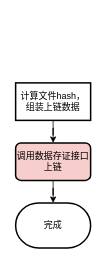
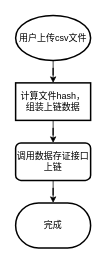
+ <mxCell id="3" value="用户上传csv文件" style="strokeWidth=2;html=1;shape=mxgraph.flowchart.start_1;whiteSpace=wrap;" vertex="1" parent="1"><mxGeometry x="20" y="20" width="100" height="60" as="geometry" /></mxCell>
+ <mxCell id="2" style="edgeStyle=orthogonalEdgeStyle;rounded=0;orthogonalLoop=1;jettySize=auto;html=1;exitX=0.5;exitY=1;exitDx=0;exitDy=0;exitPerimeter=0;" edge="1" parent="1" source="3" target="5"><mxGeometry relative="1" as="geometry" /></mxCell>
- <mxCell id="7" value="调用数据存证接口上链" style="rounded=1;whiteSpace=wrap;html=1;absoluteArcSize=1;arcSize=14;strokeWidth=2;fillColor=#f8cecc;" vertex="1" parent="1"><mxGeometry x="20" y="190" width="100" height="50" as="geometry" /></mxCell>
+ <mxCell id="7" value="调用数据存证接口上链" style="rounded=1;whiteSpace=wrap;html=1;absoluteArcSize=1;arcSize=14;strokeWidth=2;" vertex="1" parent="1"><mxGeometry x="20" y="190" width="100" height="50" as="geometry" /></mxCell>
